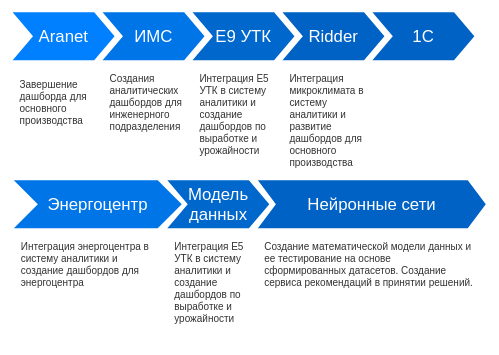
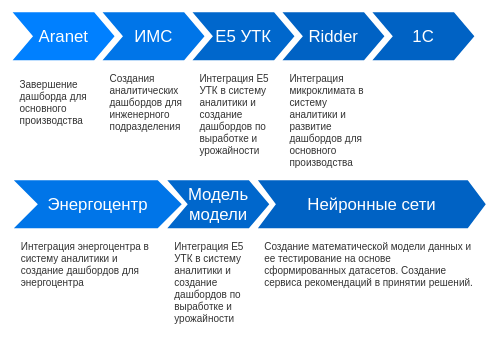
- <mxCell id="4" value="Е9 УТК" style="shape=step;whiteSpace=wrap;html=1;fontSize=28;fillColor=#0067CC;fontColor=#FFFFFF;strokeColor=none;" parent="1" vertex="1"><mxGeometry x="320" y="20" width="170" height="80" as="geometry" /></mxCell>
+ <mxCell id="4" value="Е5 УТК" style="shape=step;whiteSpace=wrap;html=1;fontSize=28;fillColor=#0067CC;fontColor=#FFFFFF;strokeColor=none;" parent="1" vertex="1"><mxGeometry x="320" y="20" width="170" height="80" as="geometry" /></mxCell>
- <mxCell id="11" value="Модель данных" style="shape=step;whiteSpace=wrap;html=1;fontSize=28;fillColor=#0067CC;fontColor=#FFFFFF;strokeColor=none;" parent="1" vertex="1"><mxGeometry x="278" y="300" width="170" height="80" as="geometry" /></mxCell>
+ <mxCell id="11" value="Модель модели" style="shape=step;whiteSpace=wrap;html=1;fontSize=28;fillColor=#0067CC;fontColor=#FFFFFF;strokeColor=none;" parent="1" vertex="1"><mxGeometry x="278" y="300" width="170" height="80" as="geometry" /></mxCell>
